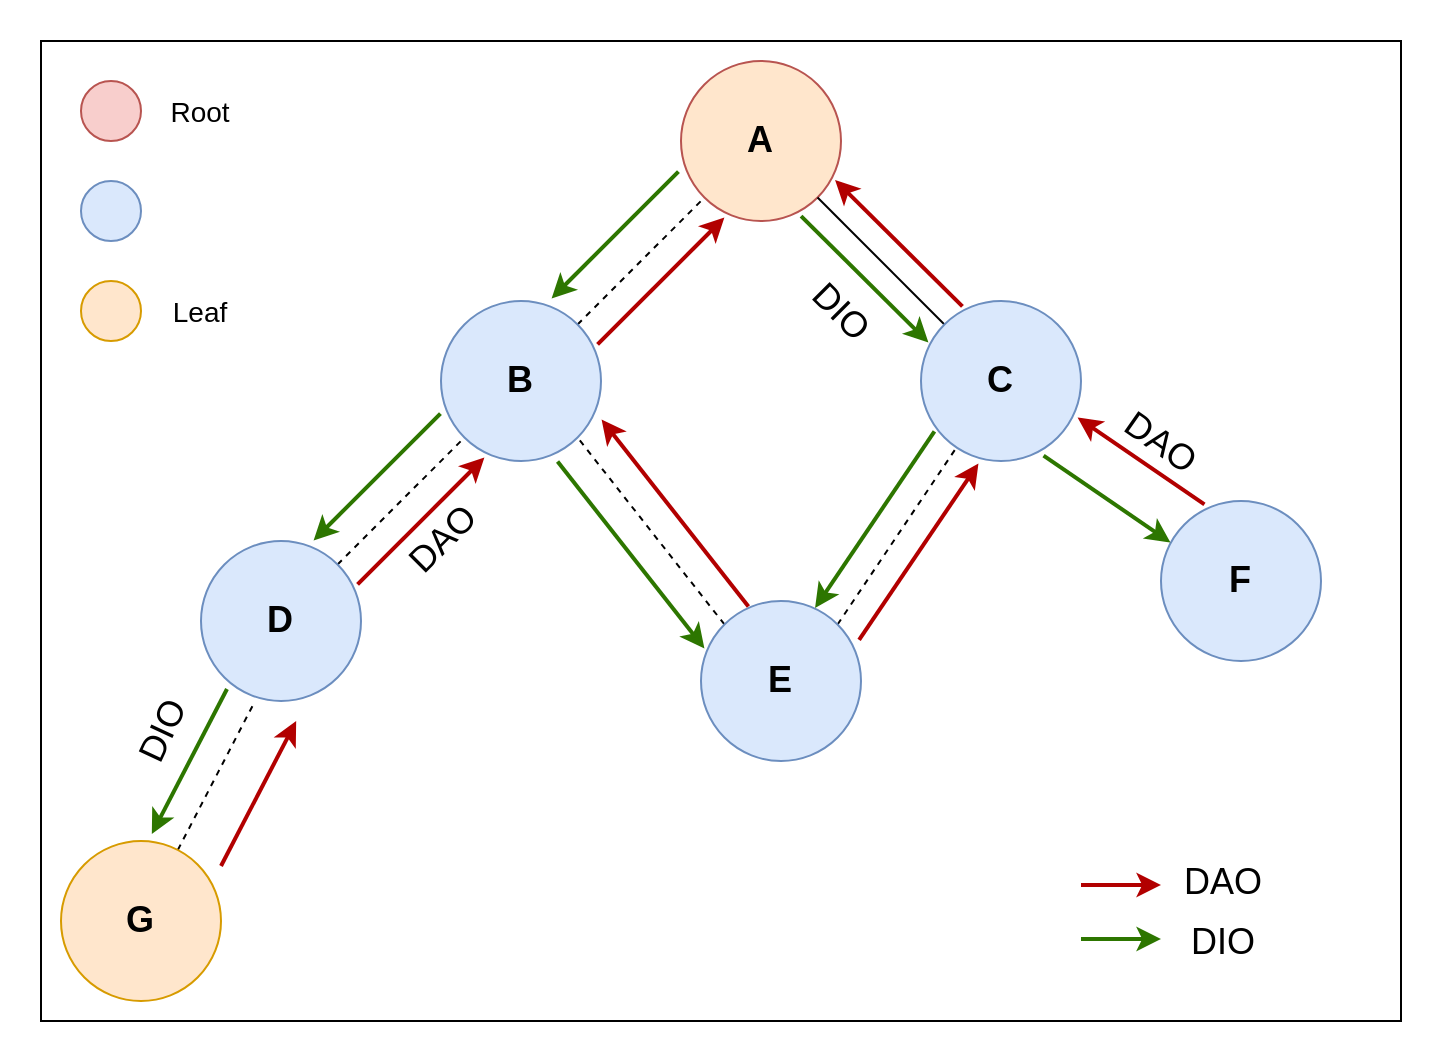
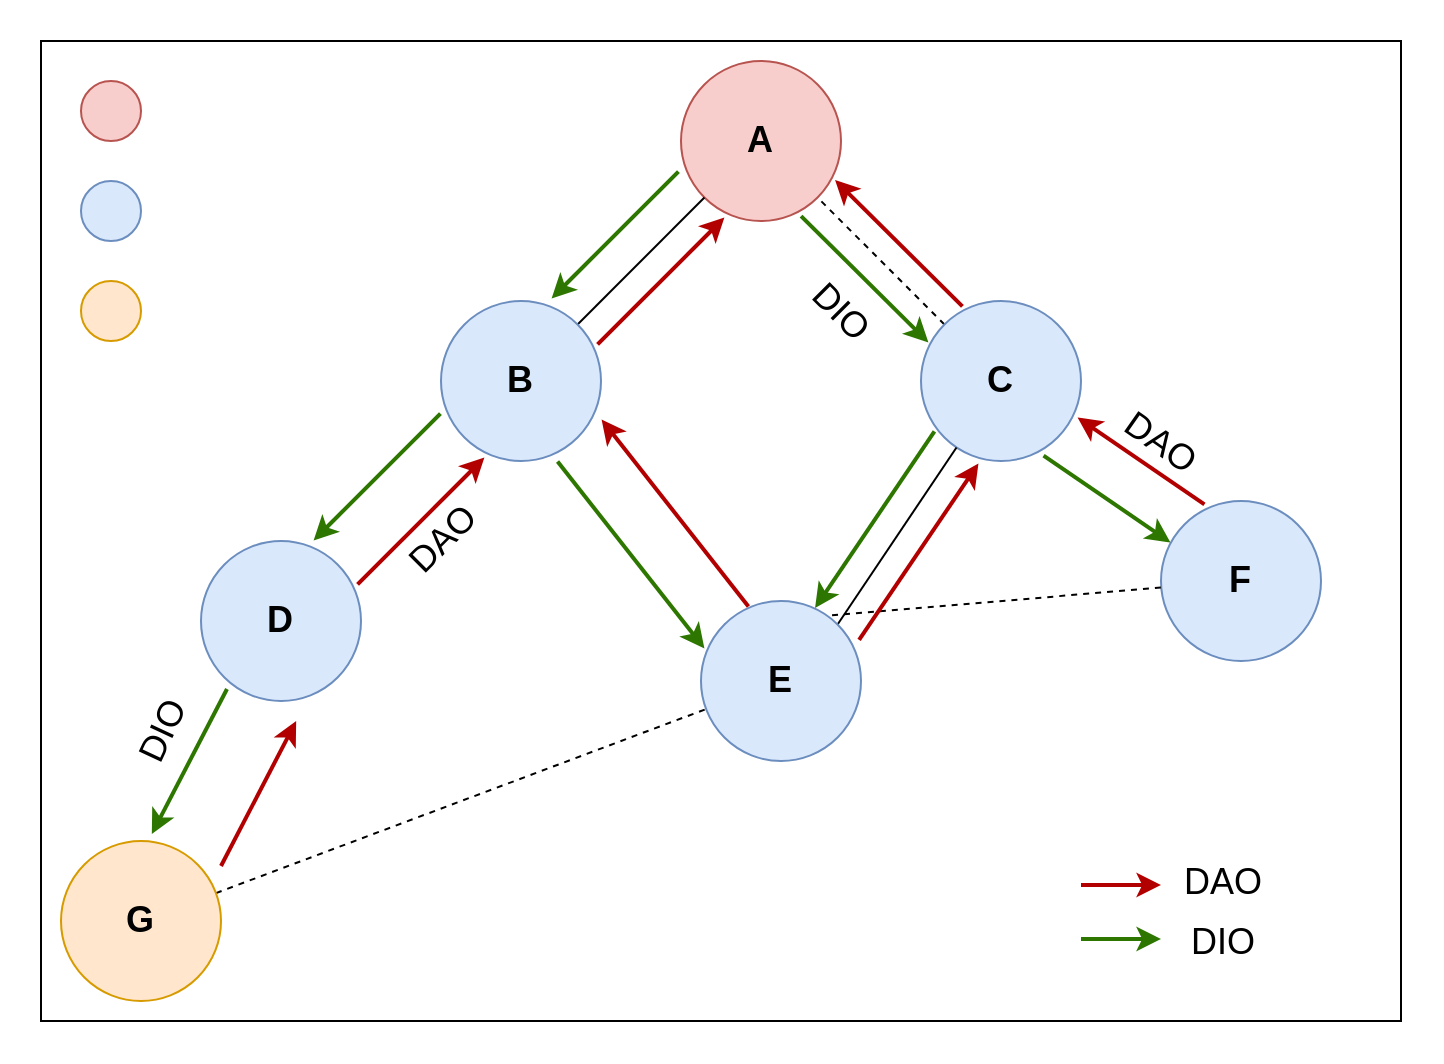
- <mxCell id="37" value="&lt;font style=&quot;font-size: 14px&quot;&gt;Root&lt;/font&gt;" style="text;html=1;strokeColor=none;fillColor=none;align=center;verticalAlign=middle;whiteSpace=wrap;rounded=0;fontSize=18;" parent="1" vertex="1"><mxGeometry x="80" y="45" width="40" height="20" as="geometry" /></mxCell>
- <mxCell id="3" value="A" style="ellipse;whiteSpace=wrap;html=1;aspect=fixed;fillColor=#ffe6cc;strokeColor=#b85450;fontSize=18;fontStyle=1;" parent="1" vertex="1"><mxGeometry x="340" y="30" width="80" height="80" as="geometry" /></mxCell>
+ <mxCell id="3" value="A" style="ellipse;whiteSpace=wrap;html=1;aspect=fixed;fillColor=#f8cecc;strokeColor=#b85450;fontSize=18;fontStyle=1" parent="1" vertex="1"><mxGeometry x="340" y="30" width="80" height="80" as="geometry" /></mxCell>
- <mxCell id="6" style="edgeStyle=none;rounded=0;orthogonalLoop=1;jettySize=auto;html=1;exitX=0;exitY=0;exitDx=0;exitDy=0;entryX=1;entryY=1;entryDx=0;entryDy=0;endArrow=none;endFill=0;dashed=0;strokeWidth=1;fontSize=18;fontStyle=1;" parent="1" source="7" target="3" edge="1"><mxGeometry relative="1" as="geometry" /></mxCell>
+ <mxCell id="6" style="edgeStyle=none;rounded=0;orthogonalLoop=1;jettySize=auto;html=1;exitX=0;exitY=0;exitDx=0;exitDy=0;entryX=1;entryY=1;entryDx=0;entryDy=0;endArrow=none;endFill=0;dashed=1;strokeWidth=1;fontSize=18;fontStyle=1" parent="1" source="7" target="3" edge="1"><mxGeometry relative="1" as="geometry" /></mxCell>
- <mxCell id="11" style="edgeStyle=none;rounded=0;orthogonalLoop=1;jettySize=auto;html=1;exitX=1;exitY=0;exitDx=0;exitDy=0;entryX=0;entryY=1;entryDx=0;entryDy=0;endArrow=none;endFill=0;dashed=1;strokeWidth=1;fontSize=18;fontStyle=1" parent="1" source="12" target="3" edge="1"><mxGeometry relative="1" as="geometry" /></mxCell>
+ <mxCell id="11" style="edgeStyle=none;rounded=0;orthogonalLoop=1;jettySize=auto;html=1;exitX=1;exitY=0;exitDx=0;exitDy=0;entryX=0;entryY=1;entryDx=0;entryDy=0;endArrow=none;endFill=0;dashed=0;strokeWidth=1;fontSize=18;fontStyle=1;" parent="1" source="12" target="3" edge="1"><mxGeometry relative="1" as="geometry" /></mxCell>
- <mxCell id="38" value="&lt;font style=&quot;font-size: 14px&quot;&gt;Leaf&lt;/font&gt;" style="text;html=1;strokeColor=none;fillColor=none;align=center;verticalAlign=middle;whiteSpace=wrap;rounded=0;fontSize=18;" parent="1" vertex="1"><mxGeometry x="80" y="145" width="40" height="20" as="geometry" /></mxCell>
- <mxCell id="4" style="edgeStyle=none;rounded=0;orthogonalLoop=1;jettySize=auto;html=1;exitX=1;exitY=0;exitDx=0;exitDy=0;endArrow=none;endFill=0;dashed=1;strokeWidth=1;fontSize=18;fontStyle=1" parent="1" source="5" target="12" edge="1"><mxGeometry relative="1" as="geometry" /></mxCell>
- <mxCell id="13" style="edgeStyle=none;rounded=0;orthogonalLoop=1;jettySize=auto;html=1;exitX=0;exitY=0;exitDx=0;exitDy=0;entryX=1;entryY=1;entryDx=0;entryDy=0;endArrow=none;endFill=0;dashed=1;strokeWidth=1;fontSize=18;fontStyle=1" parent="1" source="15" target="12" edge="1"><mxGeometry relative="1" as="geometry" /></mxCell>
+ <mxCell id="13" style="edgeStyle=none;rounded=0;orthogonalLoop=1;jettySize=auto;html=1;exitX=0;exitY=0;exitDx=0;exitDy=0;endArrow=none;endFill=0;dashed=1;strokeWidth=1;fontSize=18;fontStyle=1;" parent="1" source="15" target="10" edge="1"><mxGeometry relative="1" as="geometry" /></mxCell>
- <mxCell id="14" style="edgeStyle=none;rounded=0;orthogonalLoop=1;jettySize=auto;html=1;exitX=1;exitY=0;exitDx=0;exitDy=0;endArrow=none;endFill=0;dashed=1;strokeWidth=1;fontSize=18;fontStyle=1" parent="1" source="15" target="7" edge="1"><mxGeometry relative="1" as="geometry" /></mxCell>
+ <mxCell id="14" style="edgeStyle=none;rounded=0;orthogonalLoop=1;jettySize=auto;html=1;exitX=1;exitY=0;exitDx=0;exitDy=0;endArrow=none;endFill=0;dashed=0;strokeWidth=1;fontSize=18;fontStyle=1;" parent="1" source="15" target="7" edge="1"><mxGeometry relative="1" as="geometry" /></mxCell>
- <mxCell id="8" style="rounded=0;orthogonalLoop=1;jettySize=auto;html=1;entryX=0.325;entryY=1.025;entryDx=0;entryDy=0;entryPerimeter=0;endArrow=none;endFill=0;dashed=1;strokeWidth=1;fontSize=18;fontStyle=1" parent="1" source="9" target="5" edge="1"><mxGeometry relative="1" as="geometry" /></mxCell>
+ <mxCell id="8" style="rounded=0;orthogonalLoop=1;jettySize=auto;html=1;endArrow=none;endFill=0;dashed=1;strokeWidth=1;fontSize=18;fontStyle=1;" parent="1" source="9" target="15" edge="1"><mxGeometry relative="1" as="geometry" /></mxCell>
